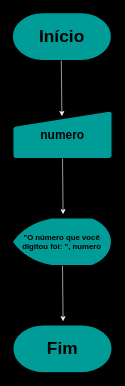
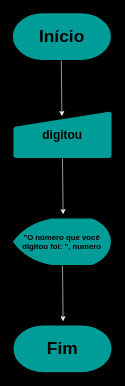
- <mxCell id="4" value="&lt;font style=&quot;font-size: 20px;&quot;&gt;&lt;b style=&quot;&quot;&gt;numero&lt;/b&gt;&lt;/font&gt;" style="html=1;strokeWidth=2;shape=manualInput;whiteSpace=wrap;rounded=1;size=26;arcSize=11;fillColor=#009C97;" vertex="1" parent="1"><mxGeometry x="21" y="184" width="166" height="80" as="geometry" /></mxCell>
+ <mxCell id="4" value="&lt;font style=&quot;font-size: 20px;&quot;&gt;&lt;b style=&quot;&quot;&gt;digitou&lt;/b&gt;&lt;/font&gt;" style="html=1;strokeWidth=2;shape=manualInput;whiteSpace=wrap;rounded=1;size=26;arcSize=11;fillColor=#009C97;" vertex="1" parent="1"><mxGeometry x="21" y="184" width="166" height="80" as="geometry" /></mxCell>
